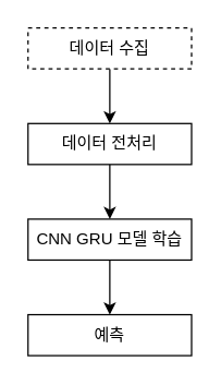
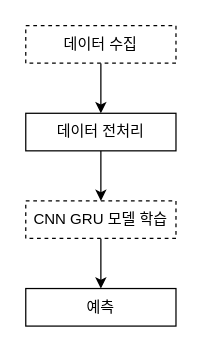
- <mxCell id="7" value="CNN GRU 모델 학습" style="rounded=0;whiteSpace=wrap;html=1;" vertex="1" parent="1"><mxGeometry x="20" y="160" width="120" height="30" as="geometry" /></mxCell>
+ <mxCell id="7" value="CNN GRU 모델 학습" style="rounded=0;whiteSpace=wrap;html=1;dashed=1;" vertex="1" parent="1"><mxGeometry x="20" y="160" width="120" height="30" as="geometry" /></mxCell>
